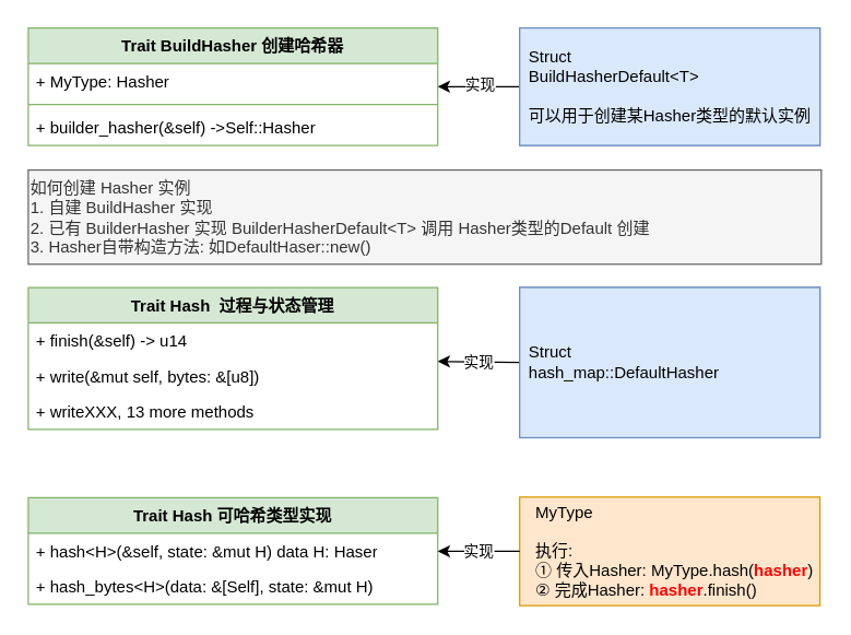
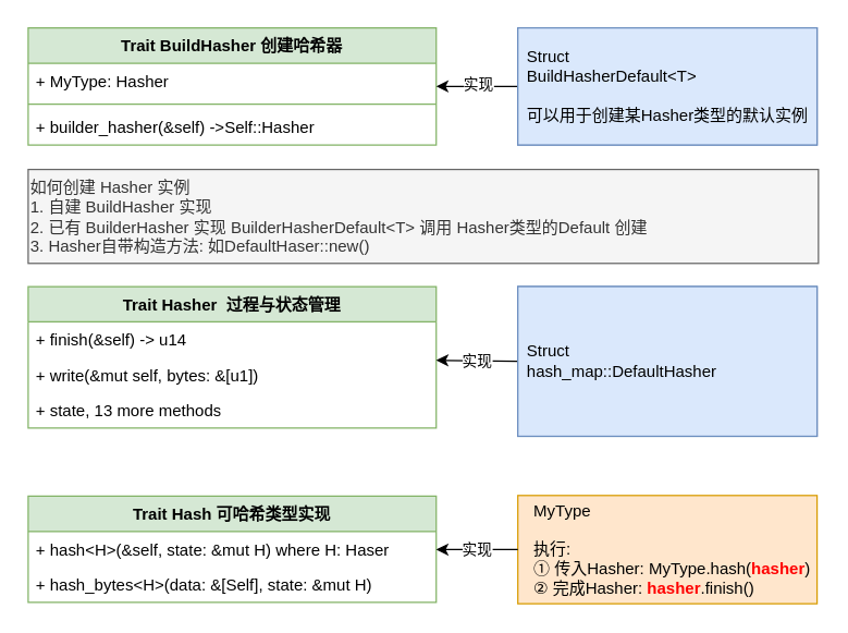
- <mxCell id="9" value="Trait Hash&amp;nbsp; 过程与状态管理" style="swimlane;fontStyle=1;align=center;verticalAlign=top;childLayout=stackLayout;horizontal=1;startSize=26;horizontalStack=0;resizeParent=1;resizeParentMax=0;resizeLast=0;collapsible=1;marginBottom=0;whiteSpace=wrap;html=1;fontFamily=Helvetica;fontSize=12;fillColor=#d5e8d4;strokeColor=#82b366;" vertex="1" parent="1"><mxGeometry x="20" y="210" width="300" height="104" as="geometry" /></mxCell>
+ <mxCell id="9" value="Trait Hasher&amp;nbsp; 过程与状态管理" style="swimlane;fontStyle=1;align=center;verticalAlign=top;childLayout=stackLayout;horizontal=1;startSize=26;horizontalStack=0;resizeParent=1;resizeParentMax=0;resizeLast=0;collapsible=1;marginBottom=0;whiteSpace=wrap;html=1;fontFamily=Helvetica;fontSize=12;fillColor=#d5e8d4;strokeColor=#82b366;" vertex="1" parent="1"><mxGeometry x="20" y="210" width="300" height="104" as="geometry" /></mxCell>
- <mxCell id="11" value="+&amp;nbsp;write(&amp;amp;mut self, bytes: &amp;amp;[u8&lt;span style=&quot;font-size: 12px;&quot;&gt;])&lt;/span&gt;" style="text;strokeColor=none;fillColor=none;align=left;verticalAlign=top;spacingLeft=4;spacingRight=4;overflow=hidden;rotatable=0;points=[[0,0.5],[1,0.5]];portConstraint=eastwest;whiteSpace=wrap;html=1;fontFamily=Helvetica;fontSize=12;" vertex="1" parent="9"><mxGeometry y="52" width="300" height="26" as="geometry" /></mxCell>
+ <mxCell id="11" value="+&amp;nbsp;write(&amp;amp;mut self, bytes: &amp;amp;[u1&lt;span style=&quot;font-size: 12px;&quot;&gt;])&lt;/span&gt;" style="text;strokeColor=none;fillColor=none;align=left;verticalAlign=top;spacingLeft=4;spacingRight=4;overflow=hidden;rotatable=0;points=[[0,0.5],[1,0.5]];portConstraint=eastwest;whiteSpace=wrap;html=1;fontFamily=Helvetica;fontSize=12;" vertex="1" parent="9"><mxGeometry y="52" width="300" height="26" as="geometry" /></mxCell>
- <mxCell id="12" value="+&amp;nbsp;writeXXX, 13 more methods" style="text;strokeColor=none;fillColor=none;align=left;verticalAlign=top;spacingLeft=4;spacingRight=4;overflow=hidden;rotatable=0;points=[[0,0.5],[1,0.5]];portConstraint=eastwest;whiteSpace=wrap;html=1;fontFamily=Helvetica;fontSize=12;" vertex="1" parent="9"><mxGeometry y="78" width="300" height="26" as="geometry" /></mxCell>
+ <mxCell id="12" value="+&amp;nbsp;state, 13 more methods" style="text;strokeColor=none;fillColor=none;align=left;verticalAlign=top;spacingLeft=4;spacingRight=4;overflow=hidden;rotatable=0;points=[[0,0.5],[1,0.5]];portConstraint=eastwest;whiteSpace=wrap;html=1;fontFamily=Helvetica;fontSize=12;" vertex="1" parent="9"><mxGeometry y="78" width="300" height="26" as="geometry" /></mxCell>
- <mxCell id="7" value="+&amp;nbsp;hash&amp;lt;H&amp;gt;(&amp;amp;self, state: &amp;amp;mut H&lt;span style=&quot;font-size: 12px; background-color: var(--code-block-background-color);&quot;&gt;) data H: Haser&lt;/span&gt;" style="text;strokeColor=none;fillColor=none;align=left;verticalAlign=top;spacingLeft=4;spacingRight=4;overflow=hidden;rotatable=0;points=[[0,0.5],[1,0.5]];portConstraint=eastwest;whiteSpace=wrap;html=1;fontFamily=Helvetica;fontSize=12;" vertex="1" parent="6"><mxGeometry y="26" width="300" height="26" as="geometry" /></mxCell>
+ <mxCell id="7" value="+&amp;nbsp;hash&amp;lt;H&amp;gt;(&amp;amp;self, state: &amp;amp;mut H&lt;span style=&quot;font-size: 12px; background-color: var(--code-block-background-color);&quot;&gt;) where H: Haser&lt;/span&gt;" style="text;strokeColor=none;fillColor=none;align=left;verticalAlign=top;spacingLeft=4;spacingRight=4;overflow=hidden;rotatable=0;points=[[0,0.5],[1,0.5]];portConstraint=eastwest;whiteSpace=wrap;html=1;fontFamily=Helvetica;fontSize=12;" vertex="1" parent="6"><mxGeometry y="26" width="300" height="26" as="geometry" /></mxCell>
